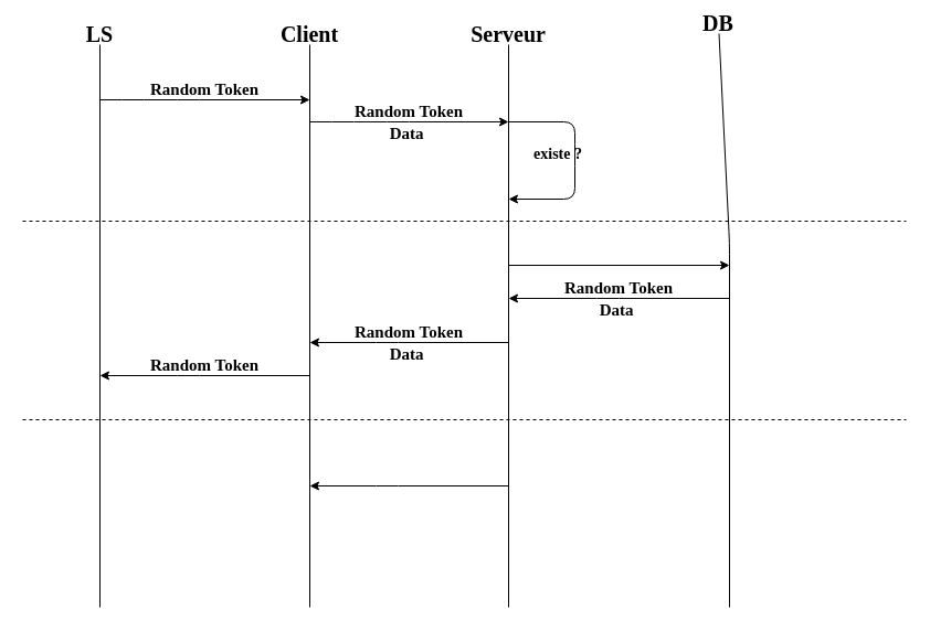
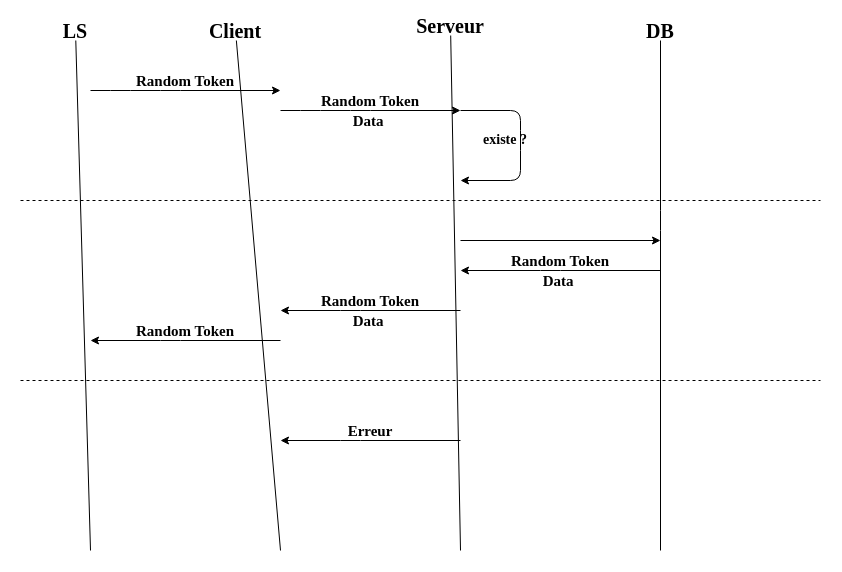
- <mxCell id="6" value="&lt;font style=&quot;font-size: 20px&quot; face=&quot;Comic Sans MS&quot;&gt;&lt;b&gt;DB&lt;/b&gt;&lt;/font&gt;" style="text;html=1;strokeColor=none;fillColor=none;align=center;verticalAlign=middle;whiteSpace=wrap;rounded=0;" vertex="1" parent="1"><mxGeometry x="630" y="10" width="40" height="20" as="geometry" /></mxCell>
+ <mxCell id="6" value="&lt;font style=&quot;font-size: 20px&quot; face=&quot;Comic Sans MS&quot;&gt;&lt;b&gt;DB&lt;/b&gt;&lt;/font&gt;" style="text;html=1;strokeColor=none;fillColor=none;align=center;verticalAlign=middle;whiteSpace=wrap;rounded=0;" vertex="1" parent="1"><mxGeometry x="640" y="20" width="40" height="20" as="geometry" /></mxCell>
- <mxCell id="9" value="&lt;b&gt;&lt;font style=&quot;font-size: 20px&quot; face=&quot;Comic Sans MS&quot;&gt;LS&lt;/font&gt;&lt;/b&gt;" style="text;html=1;strokeColor=none;fillColor=none;align=center;verticalAlign=middle;whiteSpace=wrap;rounded=0;" vertex="1" parent="1"><mxGeometry x="70" y="20" width="40" height="20" as="geometry" /></mxCell>
+ <mxCell id="9" value="&lt;b&gt;&lt;font style=&quot;font-size: 20px&quot; face=&quot;Comic Sans MS&quot;&gt;LS&lt;/font&gt;&lt;/b&gt;" style="text;html=1;strokeColor=none;fillColor=none;align=center;verticalAlign=middle;whiteSpace=wrap;rounded=0;" vertex="1" parent="1"><mxGeometry x="55" y="20" width="40" height="20" as="geometry" /></mxCell>
- <mxCell id="8" value="&lt;b&gt;&lt;font style=&quot;font-size: 20px&quot; face=&quot;Comic Sans MS&quot;&gt;Client&lt;/font&gt;&lt;/b&gt;" style="text;html=1;strokeColor=none;fillColor=none;align=center;verticalAlign=middle;whiteSpace=wrap;rounded=0;" vertex="1" parent="1"><mxGeometry x="260" y="20" width="40" height="20" as="geometry" /></mxCell>
+ <mxCell id="8" value="&lt;b&gt;&lt;font style=&quot;font-size: 20px&quot; face=&quot;Comic Sans MS&quot;&gt;Client&lt;/font&gt;&lt;/b&gt;" style="text;html=1;strokeColor=none;fillColor=none;align=center;verticalAlign=middle;whiteSpace=wrap;rounded=0;" vertex="1" parent="1"><mxGeometry x="215" y="20" width="40" height="20" as="geometry" /></mxCell>
- <mxCell id="7" value="&lt;b&gt;&lt;font face=&quot;Comic Sans MS&quot; style=&quot;font-size: 20px&quot;&gt;Serveur&lt;/font&gt;&lt;/b&gt;" style="text;html=1;strokeColor=none;fillColor=none;align=center;verticalAlign=middle;whiteSpace=wrap;rounded=0;" vertex="1" parent="1"><mxGeometry x="440" y="20" width="40" height="20" as="geometry" /></mxCell>
+ <mxCell id="7" value="&lt;b&gt;&lt;font face=&quot;Comic Sans MS&quot; style=&quot;font-size: 20px&quot;&gt;Serveur&lt;/font&gt;&lt;/b&gt;" style="text;html=1;strokeColor=none;fillColor=none;align=center;verticalAlign=middle;whiteSpace=wrap;rounded=0;" vertex="1" parent="1"><mxGeometry x="430" y="15" width="40" height="20" as="geometry" /></mxCell>
+ <mxCell id="22" value="&lt;font style=&quot;font-size: 15px&quot; face=&quot;Comic Sans MS&quot;&gt;&lt;b&gt;Erreur&lt;/b&gt;&lt;/font&gt;" style="text;html=1;strokeColor=none;fillColor=none;align=center;verticalAlign=middle;whiteSpace=wrap;rounded=0;" vertex="1" parent="1"><mxGeometry x="315" y="420" width="110" height="20" as="geometry" /></mxCell>
